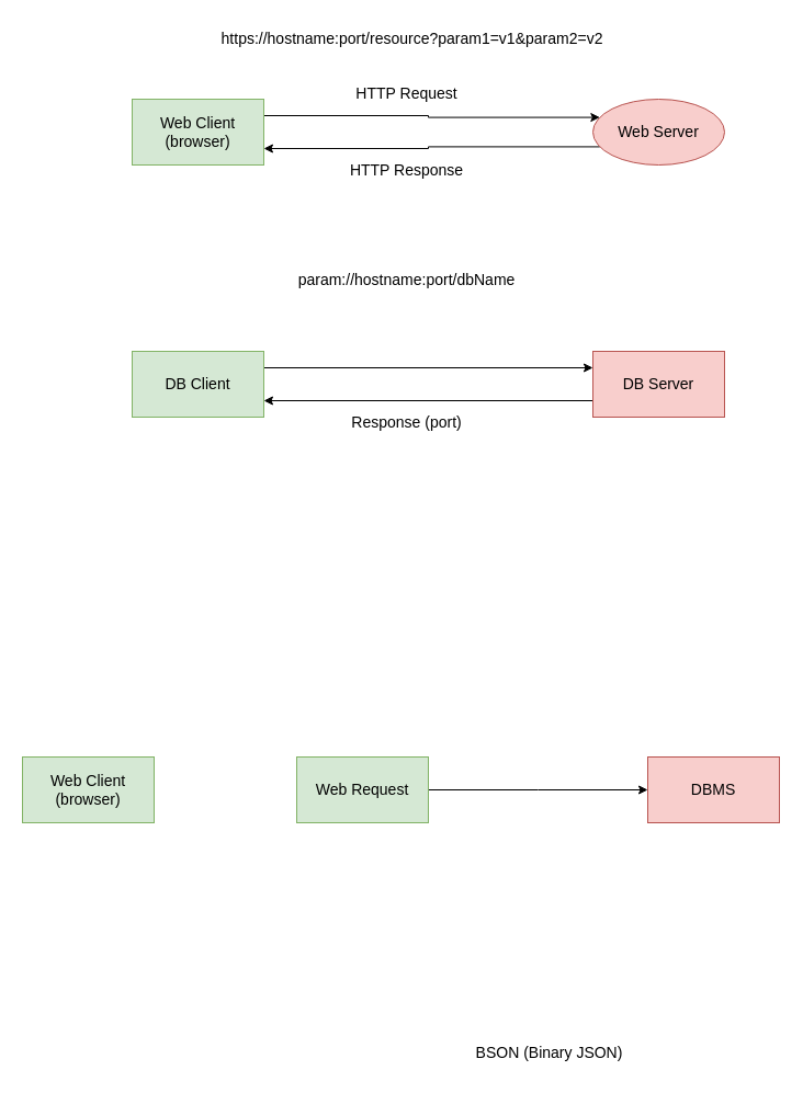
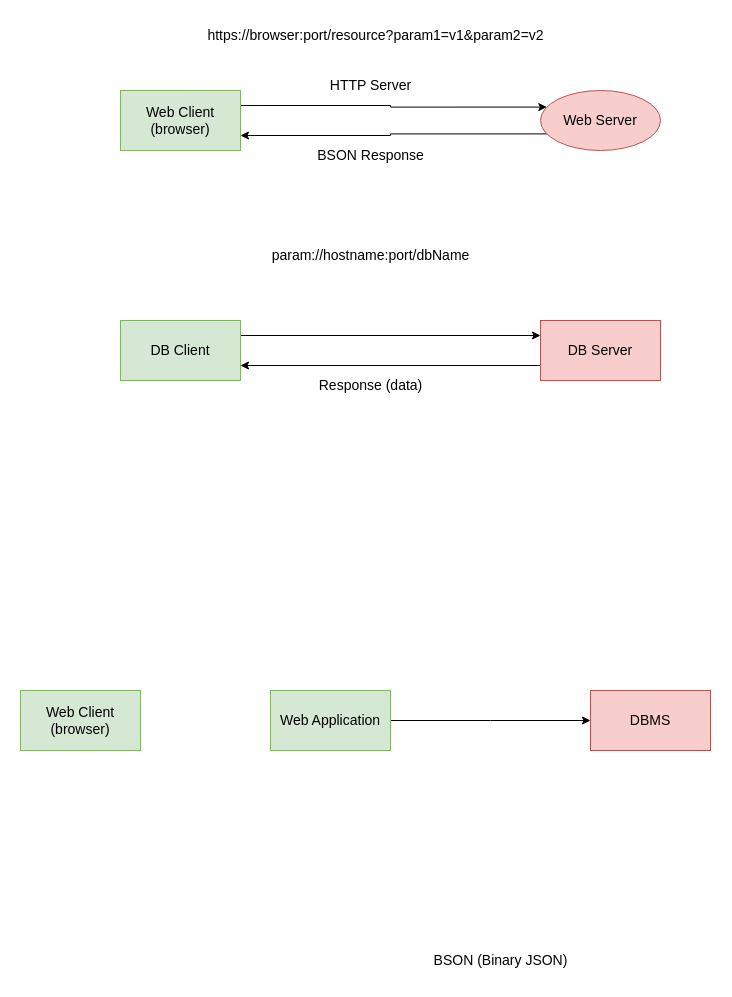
- <mxCell id="18" value="https://hostname:port/resource?param1=v1&amp;amp;param2=v2" style="text;html=1;align=center;verticalAlign=middle;resizable=0;points=[];autosize=1;strokeColor=none;fillColor=none;fontSize=14;" parent="1" vertex="1"><mxGeometry x="190" y="20" width="370" height="30" as="geometry" /></mxCell>
+ <mxCell id="18" value="https://browser:port/resource?param1=v1&amp;amp;param2=v2" style="text;html=1;align=center;verticalAlign=middle;resizable=0;points=[];autosize=1;strokeColor=none;fillColor=none;fontSize=14;" parent="1" vertex="1"><mxGeometry x="190" y="20" width="370" height="30" as="geometry" /></mxCell>
- <mxCell id="7" value="HTTP Request" style="text;html=1;align=center;verticalAlign=middle;resizable=0;points=[];autosize=1;strokeColor=none;fillColor=none;fontSize=14;" parent="1" vertex="1"><mxGeometry x="310" y="70" width="120" height="30" as="geometry" /></mxCell>
+ <mxCell id="7" value="HTTP Server" style="text;html=1;align=center;verticalAlign=middle;resizable=0;points=[];autosize=1;strokeColor=none;fillColor=none;fontSize=14;" parent="1" vertex="1"><mxGeometry x="310" y="70" width="120" height="30" as="geometry" /></mxCell>
- <mxCell id="6" value="HTTP Response" style="text;html=1;align=center;verticalAlign=middle;resizable=0;points=[];autosize=1;strokeColor=none;fillColor=none;fontSize=14;" parent="1" vertex="1"><mxGeometry x="305" y="140" width="130" height="30" as="geometry" /></mxCell>
+ <mxCell id="6" value="BSON Response" style="text;html=1;align=center;verticalAlign=middle;resizable=0;points=[];autosize=1;strokeColor=none;fillColor=none;fontSize=14;" parent="1" vertex="1"><mxGeometry x="305" y="140" width="130" height="30" as="geometry" /></mxCell>
- <mxCell id="12" value="Response (port)" style="text;html=1;align=center;verticalAlign=middle;resizable=0;points=[];autosize=1;strokeColor=none;fillColor=none;fontSize=14;" parent="1" vertex="1"><mxGeometry x="305" y="370" width="130" height="30" as="geometry" /></mxCell>
+ <mxCell id="12" value="Response (data)" style="text;html=1;align=center;verticalAlign=middle;resizable=0;points=[];autosize=1;strokeColor=none;fillColor=none;fontSize=14;" parent="1" vertex="1"><mxGeometry x="305" y="370" width="130" height="30" as="geometry" /></mxCell>
- <mxCell id="14" value="Web Request" style="whiteSpace=wrap;html=1;fontSize=14;fillColor=#d5e8d4;strokeColor=#82b366;" parent="1" vertex="1"><mxGeometry x="270" y="690" width="120" height="60" as="geometry" /></mxCell>
+ <mxCell id="14" value="Web Application" style="whiteSpace=wrap;html=1;fontSize=14;fillColor=#d5e8d4;strokeColor=#82b366;" parent="1" vertex="1"><mxGeometry x="270" y="690" width="120" height="60" as="geometry" /></mxCell>
